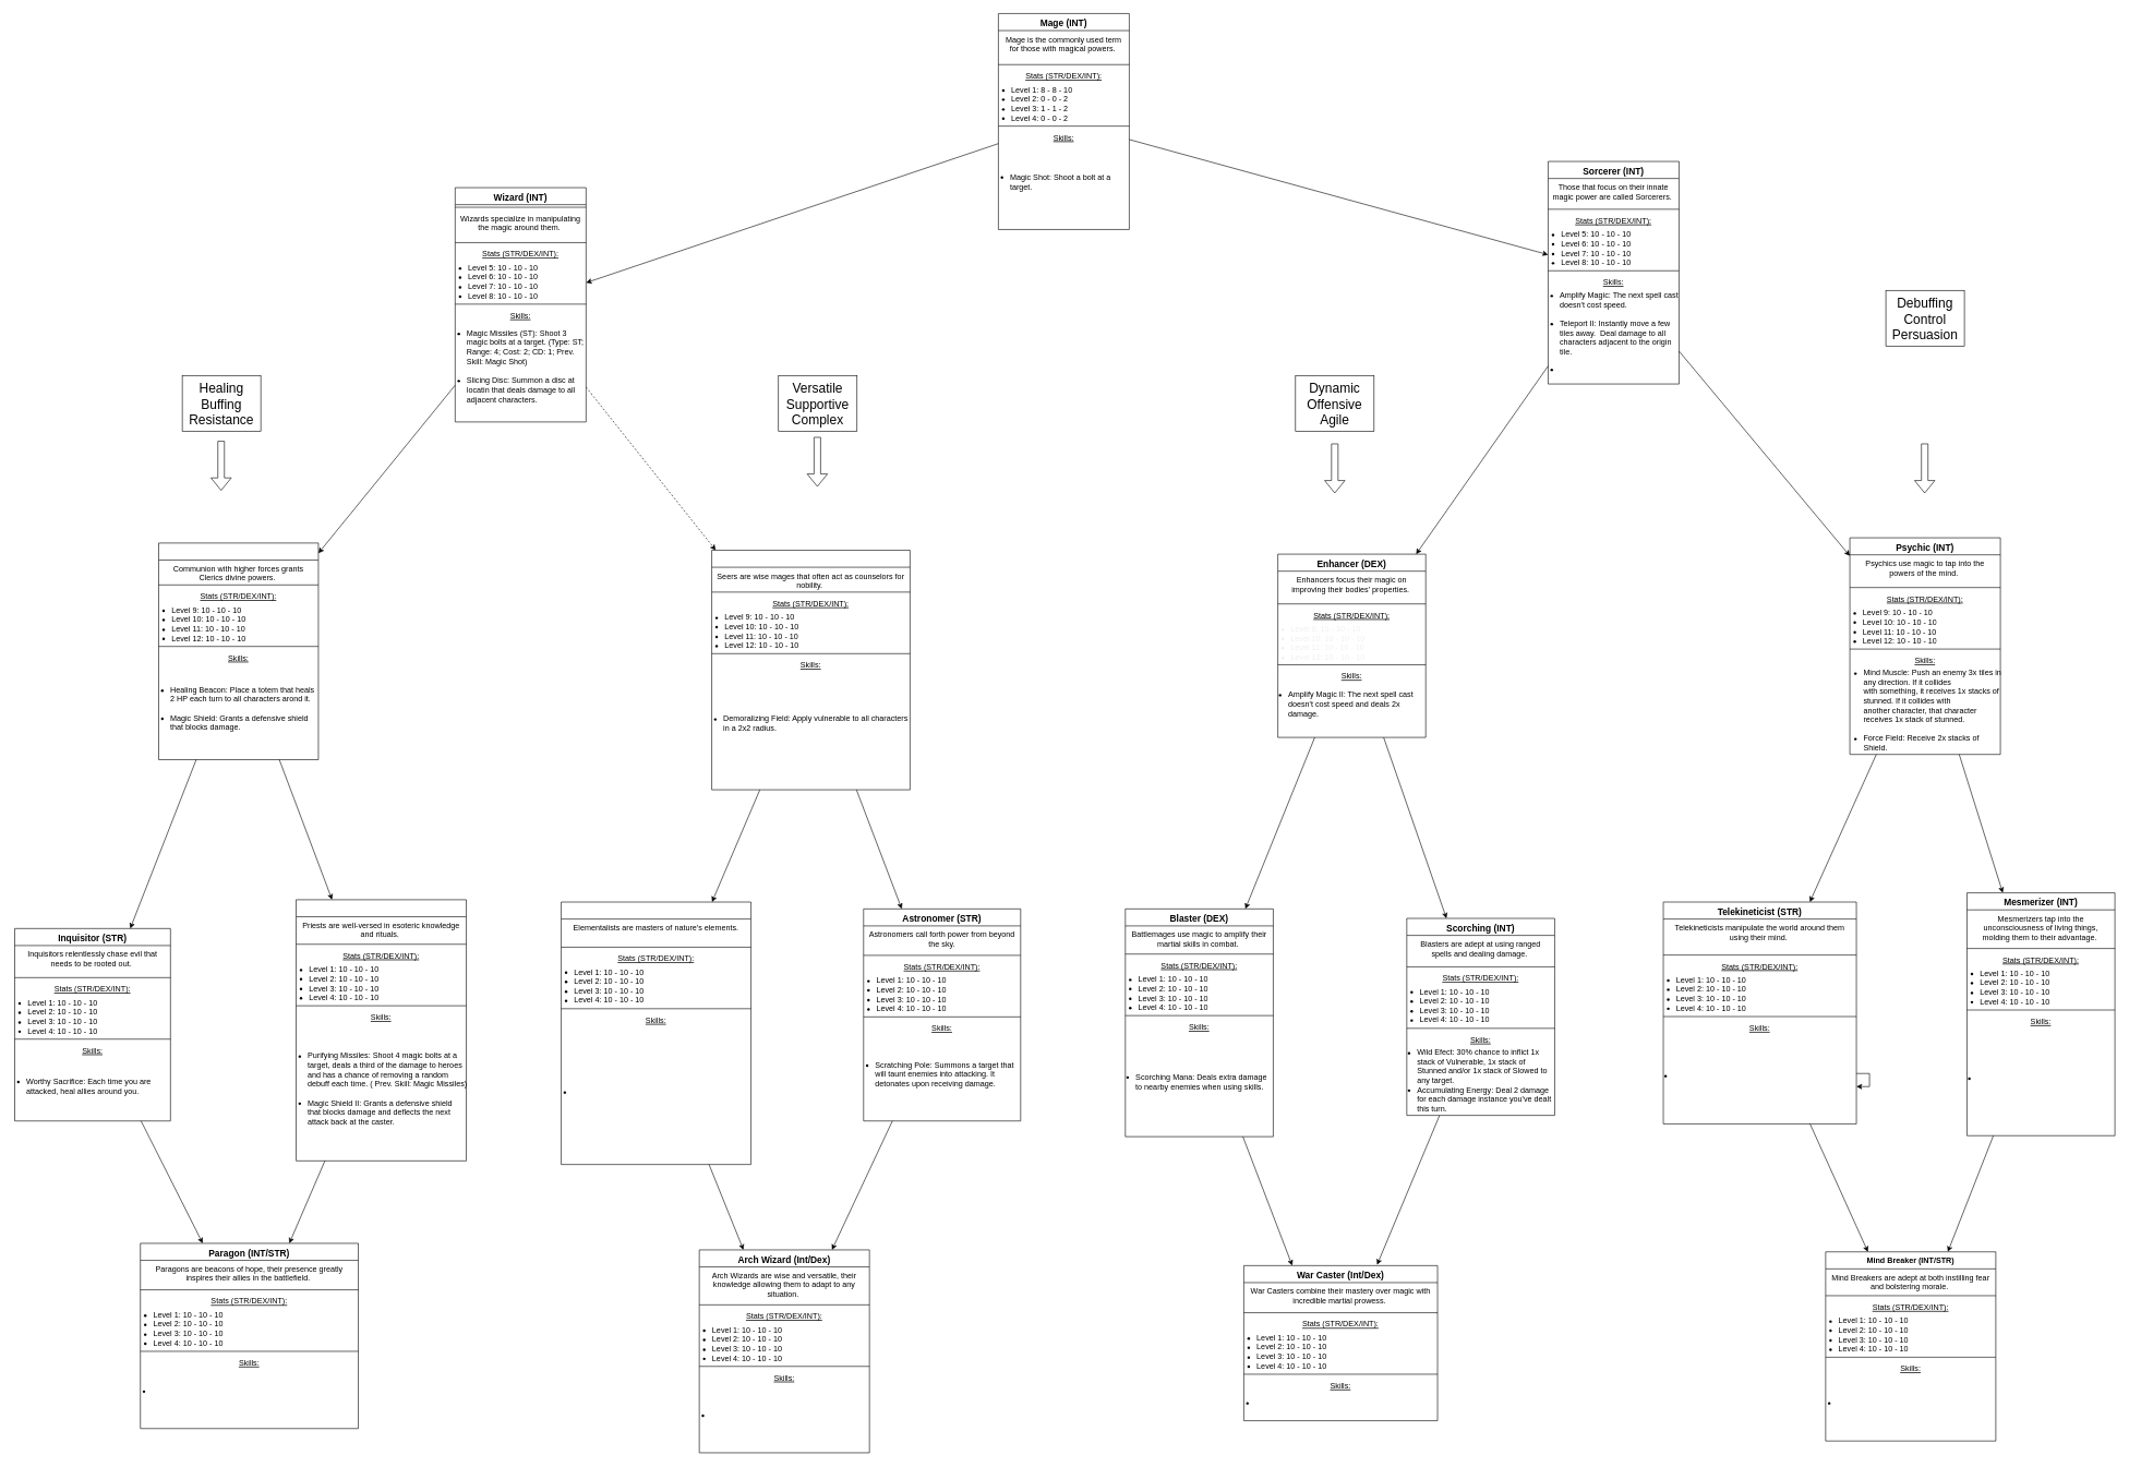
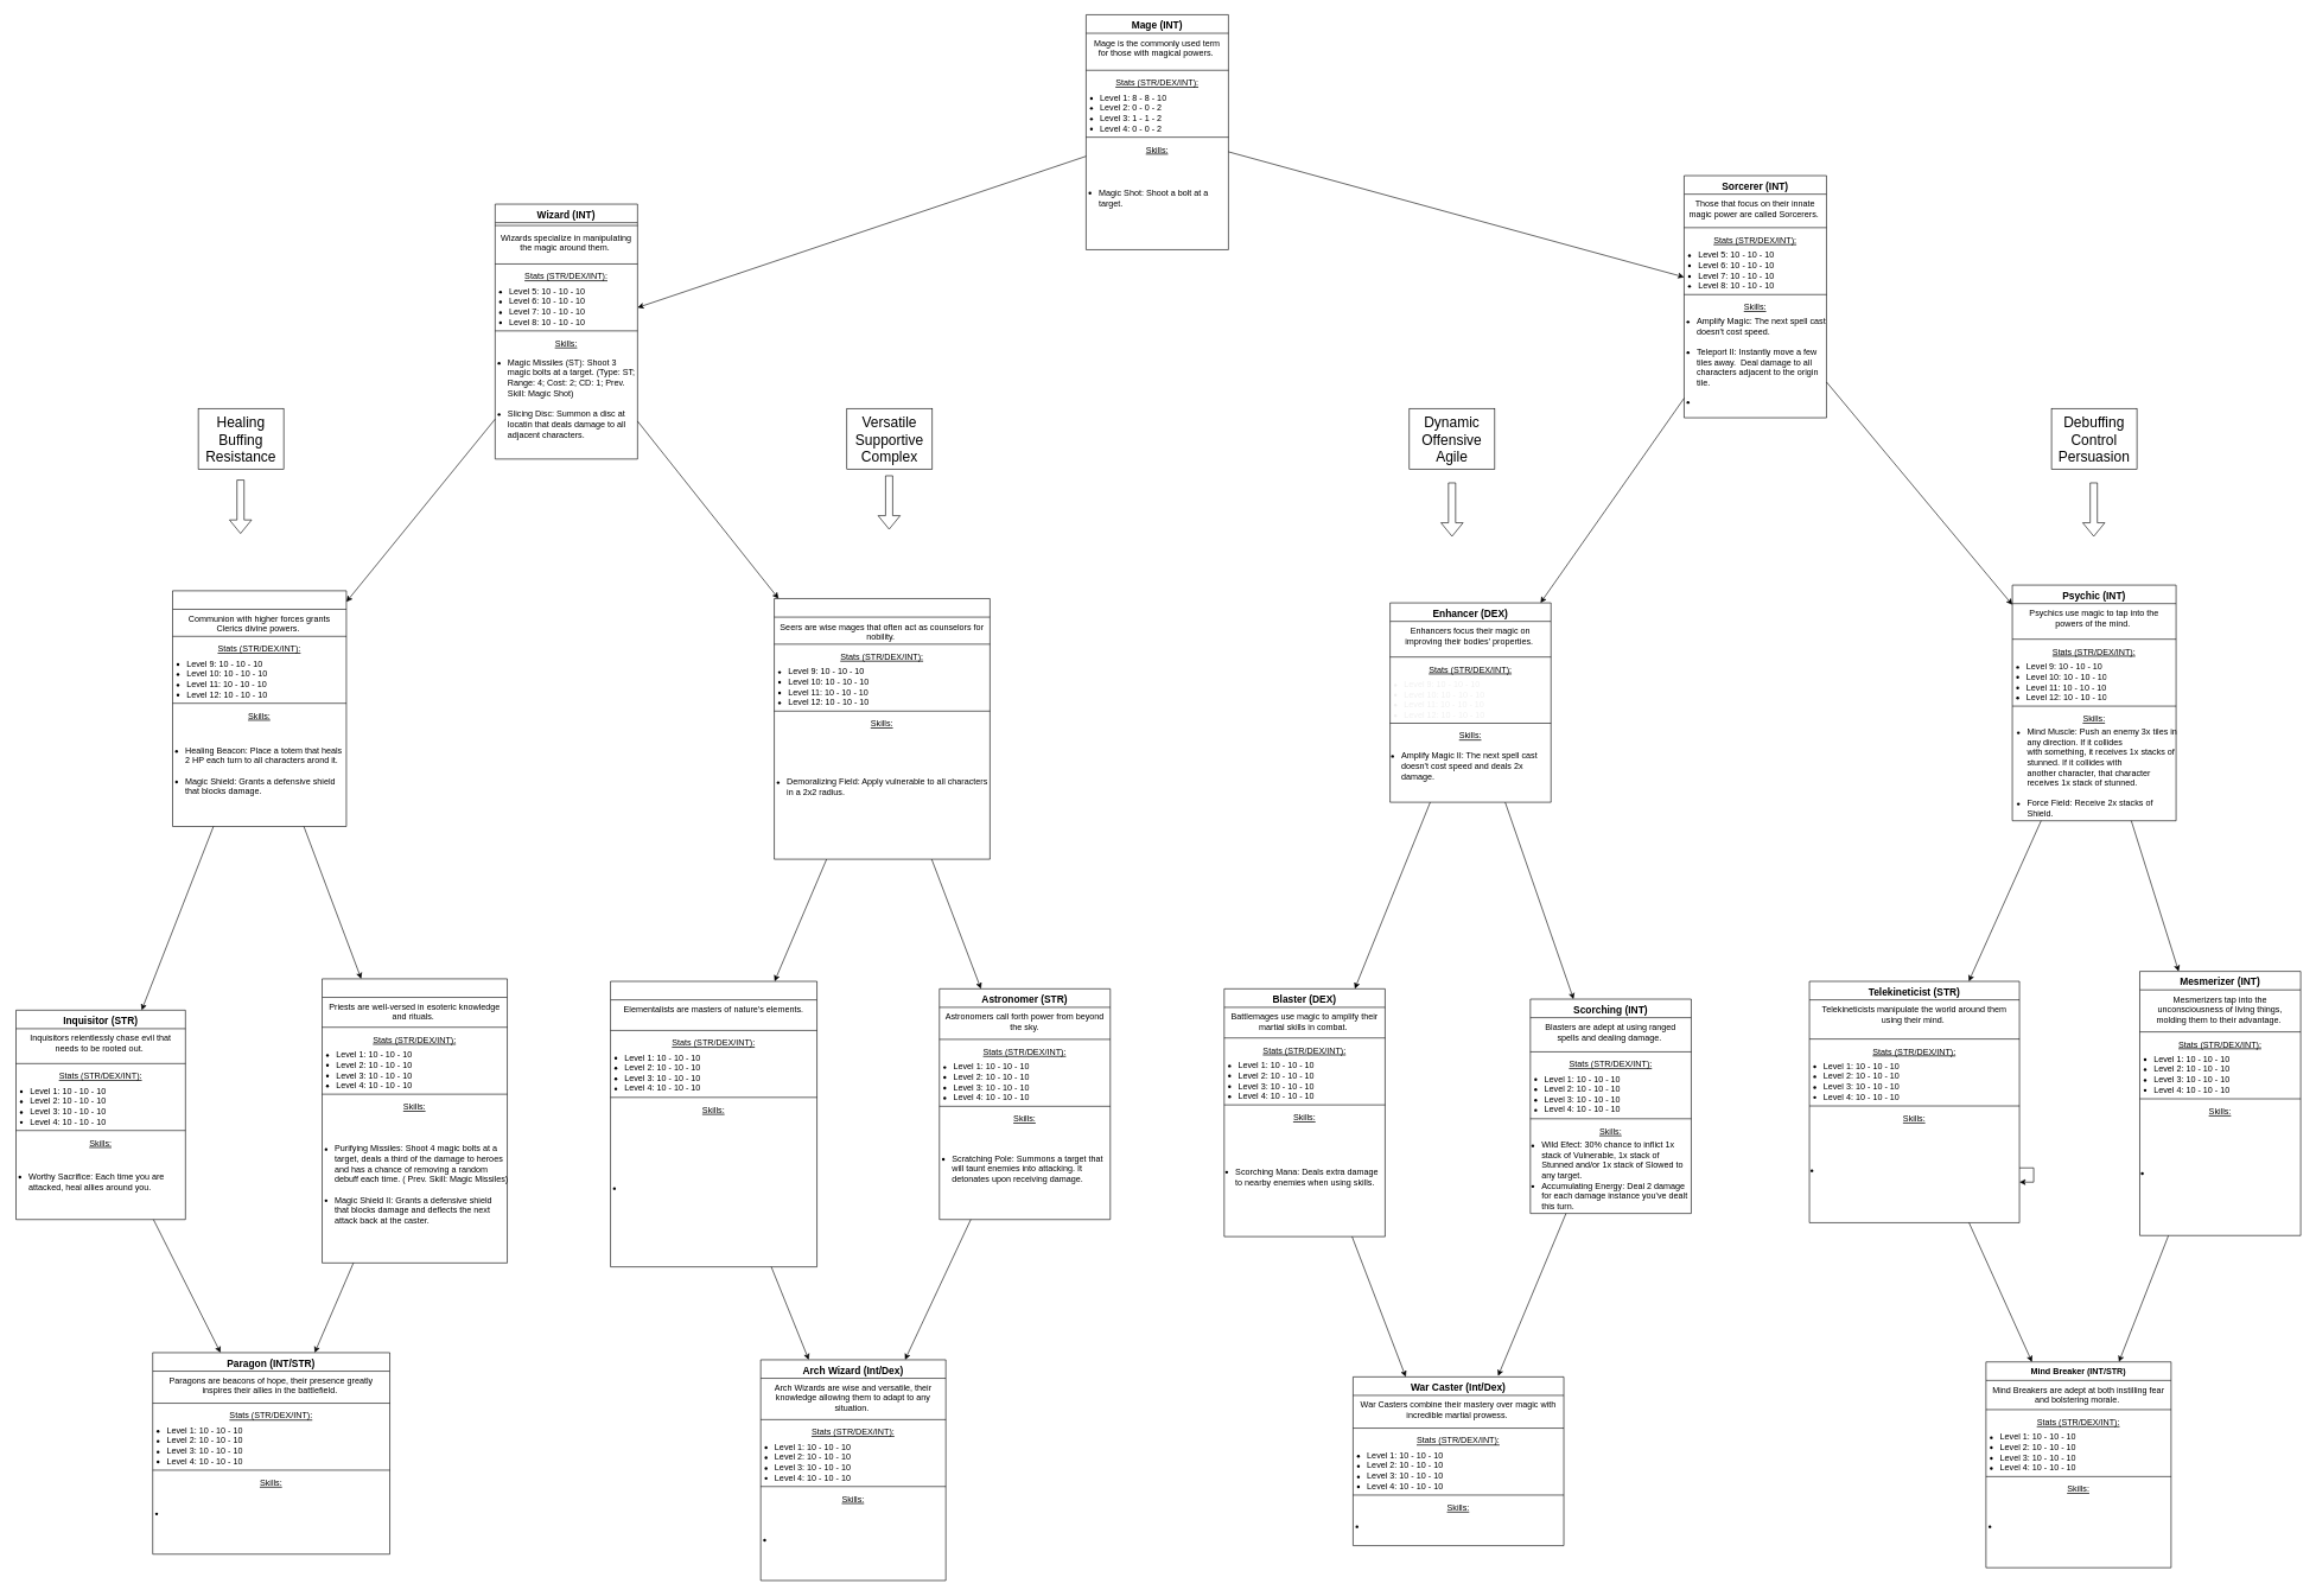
- <mxCell id="178" value="Debuffing&lt;div&gt;Control&lt;/div&gt;&lt;div&gt;Persuasion&lt;/div&gt;" style="rounded=0;whiteSpace=wrap;html=1;fontSize=20;" parent="1" vertex="1"><mxGeometry x="2879" y="443" width="120" height="85" as="geometry" /></mxCell>
+ <mxCell id="178" value="Debuffing&lt;div&gt;Control&lt;/div&gt;&lt;div&gt;Persuasion&lt;/div&gt;" style="rounded=0;whiteSpace=wrap;html=1;fontSize=20;" parent="1" vertex="1"><mxGeometry x="2879" y="573" width="120" height="85" as="geometry" /></mxCell>
- <mxCell id="46" value="" style="endArrow=classic;html=1;rounded=0;dashed=1;" parent="1" source="11" target="38" edge="1"><mxGeometry width="50" height="50" relative="1" as="geometry"><mxPoint x="1573" y="856" as="sourcePoint" /><mxPoint y="806" as="targetPoint" x="1623" /></mxGeometry></mxCell>
+ <mxCell id="46" value="" style="endArrow=classic;html=1;rounded=0;" parent="1" source="11" target="38" edge="1"><mxGeometry width="50" height="50" relative="1" as="geometry"><mxPoint x="1573" y="856" as="sourcePoint" /><mxPoint y="806" as="targetPoint" x="1623" /></mxGeometry></mxCell>
